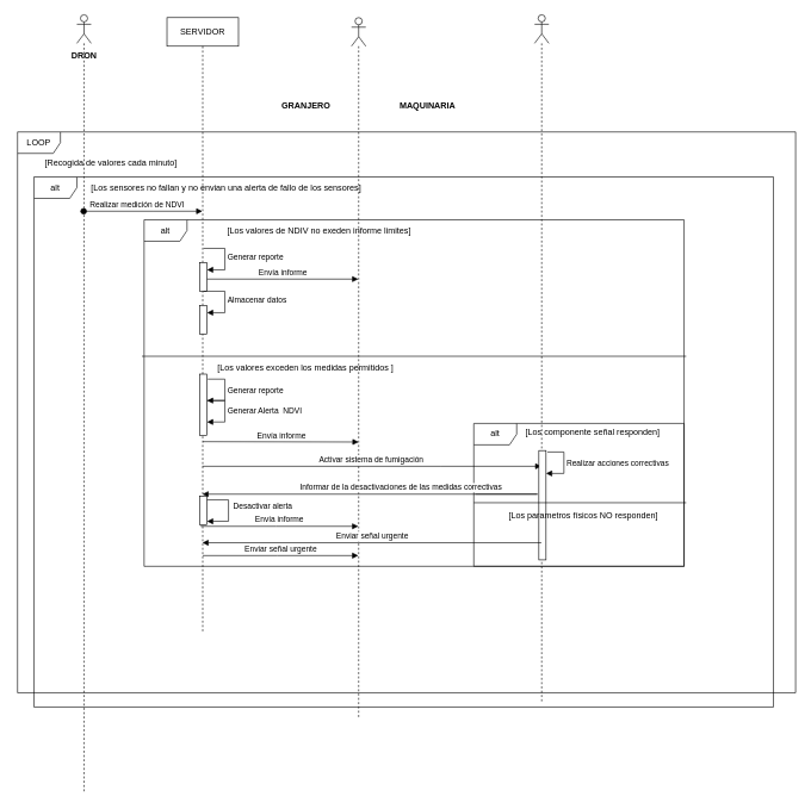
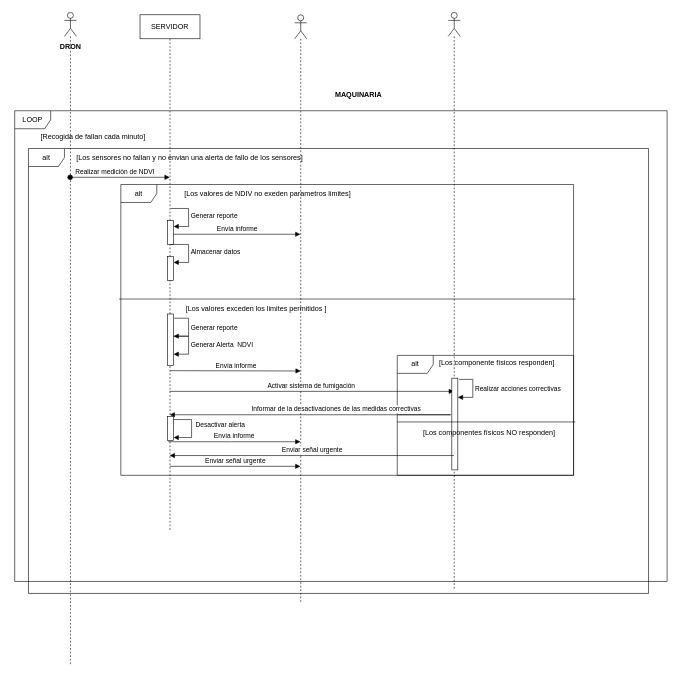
- <mxCell id="9" value="GRANJERO" style="text;align=center;fontStyle=1;verticalAlign=middle;spacingLeft=3;spacingRight=3;strokeColor=none;rotatable=0;points=[[0,0.5],[1,0.5]];portConstraint=eastwest;html=1;" vertex="1" parent="1"><mxGeometry x="387" y="134" width="80" height="26" as="geometry" /></mxCell>
- <mxCell id="10" value="MAQUINARIA" style="text;align=center;fontStyle=1;verticalAlign=middle;spacingLeft=3;spacingRight=3;strokeColor=none;rotatable=0;points=[[0,0.5],[1,0.5]];portConstraint=eastwest;html=1;" vertex="1" parent="1"><mxGeometry x="557" y="134" width="80" height="26" as="geometry" /></mxCell>
+ <mxCell id="10" value="MAQUINARIA" style="text;align=center;fontStyle=1;verticalAlign=middle;spacingLeft=3;spacingRight=3;strokeColor=none;rotatable=0;points=[[0,0.5],[1,0.5]];portConstraint=eastwest;html=1;" vertex="1" parent="1"><mxGeometry x="557" y="144" width="80" height="26" as="geometry" /></mxCell>
- <mxCell id="11" value="[Recogida de valores cada minuto]" style="text;html=1;strokeColor=none;fillColor=none;align=center;verticalAlign=middle;whiteSpace=wrap;rounded=0;" vertex="1" parent="1"><mxGeometry x="20" y="213" width="270" height="30" as="geometry" /></mxCell>
+ <mxCell id="11" value="[Recogida de fallan cada minuto]" style="text;html=1;strokeColor=none;fillColor=none;align=center;verticalAlign=middle;whiteSpace=wrap;rounded=0;" vertex="1" parent="1"><mxGeometry x="20" y="213" width="270" height="30" as="geometry" /></mxCell>
- <mxCell id="16" value="[Los valores de NDIV no exeden informe limites]" style="text;html=1;strokeColor=none;fillColor=none;align=center;verticalAlign=middle;whiteSpace=wrap;rounded=0;" vertex="1" parent="1"><mxGeometry x="252" y="307" width="388" height="30" as="geometry" /></mxCell>
+ <mxCell id="16" value="[Los valores de NDIV no exeden parametros limites]" style="text;html=1;strokeColor=none;fillColor=none;align=center;verticalAlign=middle;whiteSpace=wrap;rounded=0;" vertex="1" parent="1"><mxGeometry x="252" y="307" width="388" height="30" as="geometry" /></mxCell>
- <mxCell id="23" value="[Los valores exceden los medidas permitidos ]" style="text;html=1;strokeColor=none;fillColor=none;align=center;verticalAlign=middle;whiteSpace=wrap;rounded=0;" vertex="1" parent="1"><mxGeometry x="259" y="500" width="336" height="30" as="geometry" /></mxCell>
+ <mxCell id="23" value="[Los valores exceden los limites permitidos ]" style="text;html=1;strokeColor=none;fillColor=none;align=center;verticalAlign=middle;whiteSpace=wrap;rounded=0;" vertex="1" parent="1"><mxGeometry x="259" y="500" width="336" height="30" as="geometry" /></mxCell>
- <mxCell id="30" value="[Los componente señal responden]" style="text;html=1;align=center;verticalAlign=middle;resizable=0;points=[];autosize=1;strokeColor=none;fillColor=none;" vertex="1" parent="1"><mxGeometry x="722" y="592" width="211" height="26" as="geometry" /></mxCell>
+ <mxCell id="30" value="[Los componente físicos responden]" style="text;html=1;align=center;verticalAlign=middle;resizable=0;points=[];autosize=1;strokeColor=none;fillColor=none;" vertex="1" parent="1"><mxGeometry x="722" y="592" width="211" height="26" as="geometry" /></mxCell>
- <mxCell id="37" value="[Los parametros físicos NO responden]" style="text;html=1;align=center;verticalAlign=middle;resizable=0;points=[];autosize=1;strokeColor=none;fillColor=none;" vertex="1" parent="1"><mxGeometry x="696" y="708" width="238" height="26" as="geometry" /></mxCell>
+ <mxCell id="37" value="[Los componentes físicos NO responden]" style="text;html=1;align=center;verticalAlign=middle;resizable=0;points=[];autosize=1;strokeColor=none;fillColor=none;" vertex="1" parent="1"><mxGeometry x="696" y="708" width="238" height="26" as="geometry" /></mxCell>
